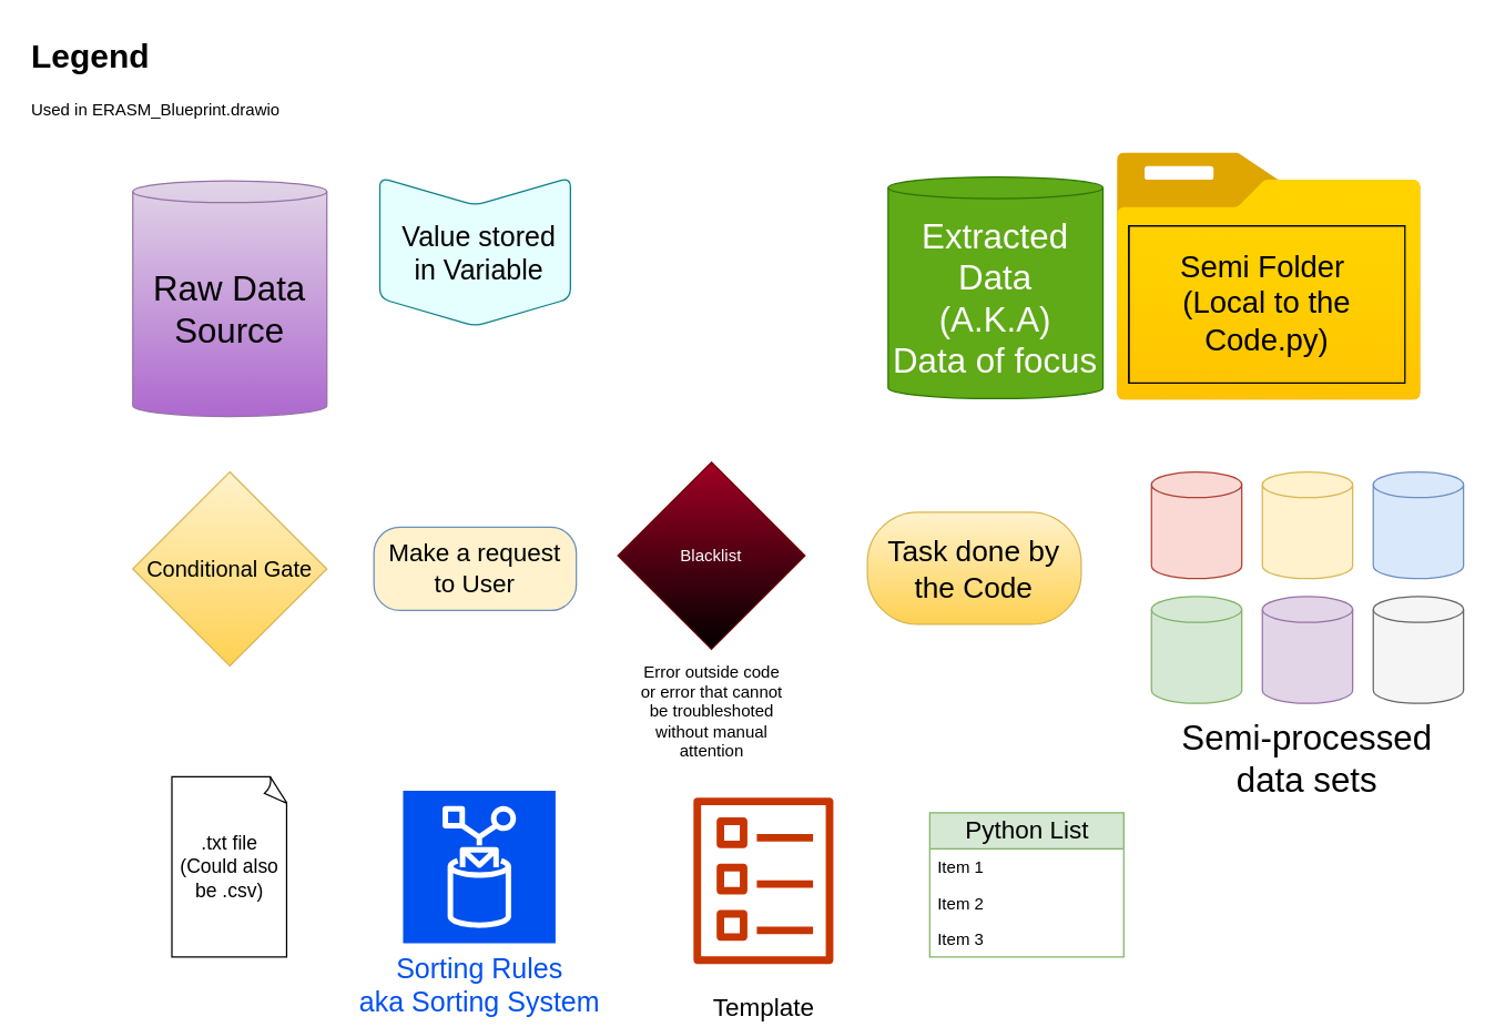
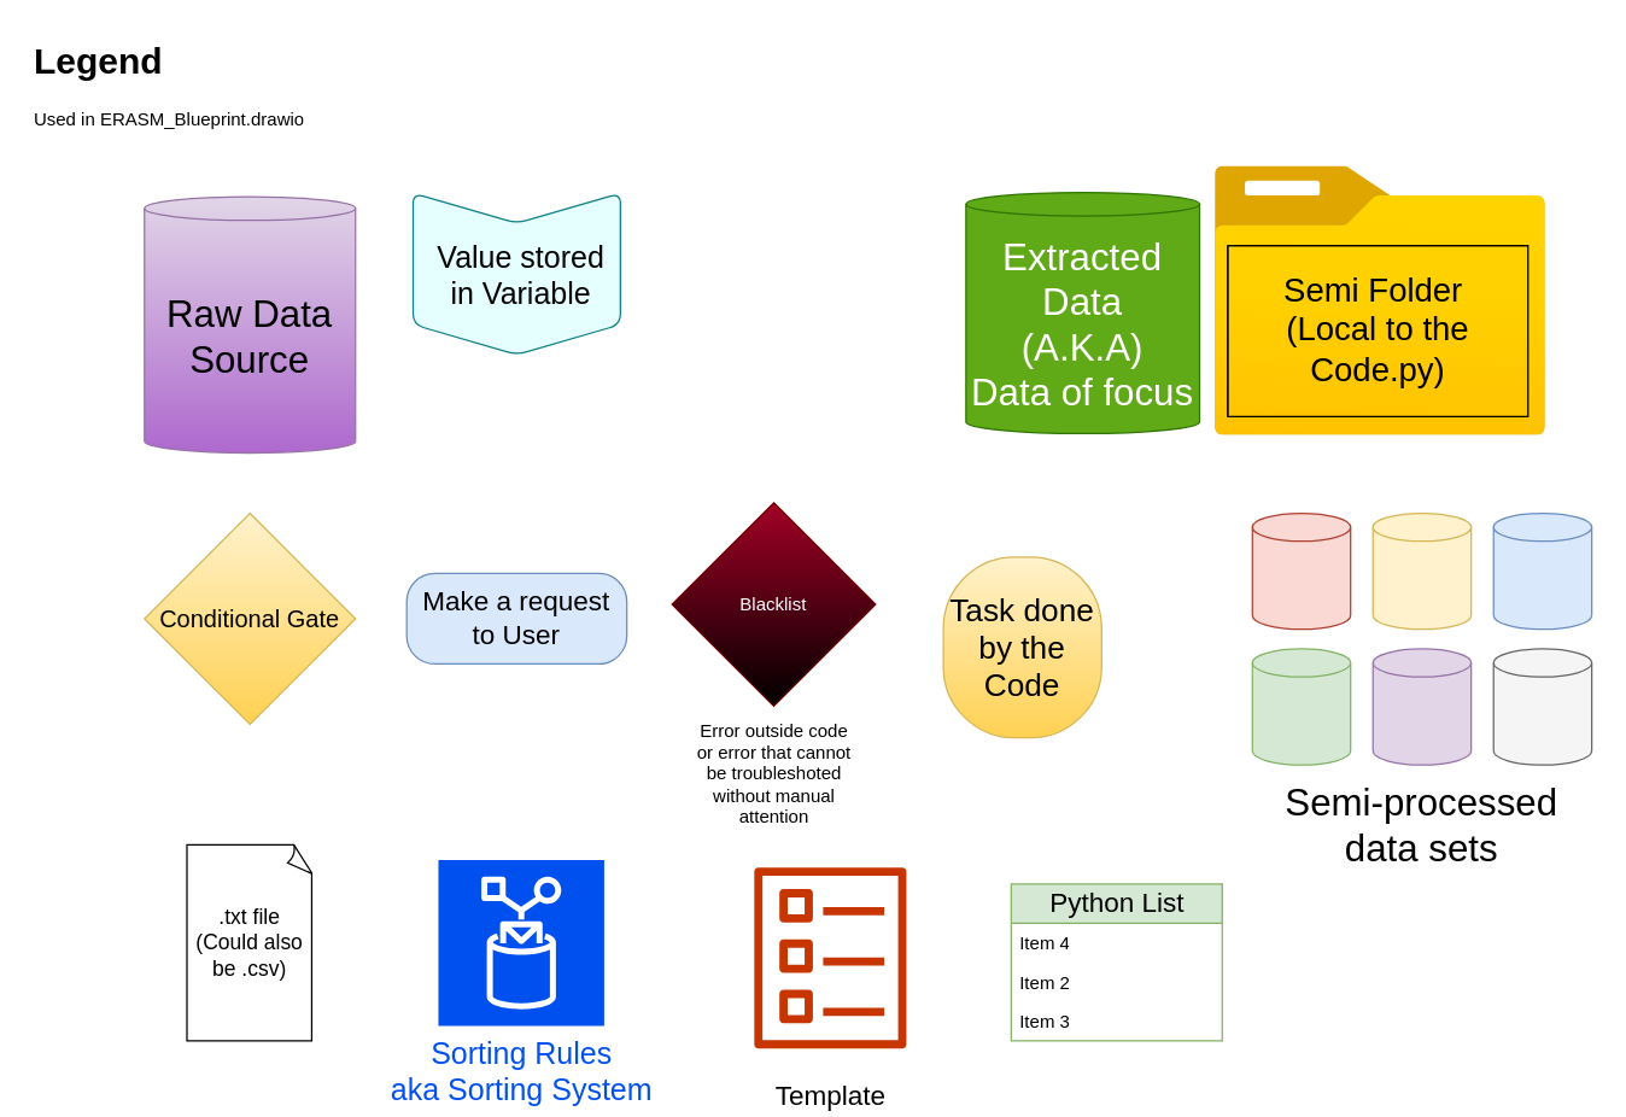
- <mxCell id="11" value="&lt;div&gt;&lt;font style=&quot;font-size: 18px;&quot;&gt;Make a request to User&lt;/font&gt;&lt;br&gt;&lt;/div&gt;" style="rounded=1;whiteSpace=wrap;html=1;strokeColor=#6c8ebf;align=center;verticalAlign=middle;fontFamily=Helvetica;fontSize=12;fillColor=#fff2cc;arcSize=31;" vertex="1" parent="1"><mxGeometry x="268.98" y="380" width="146.02" height="60" as="geometry" /></mxCell>
+ <mxCell id="11" value="&lt;div&gt;&lt;font style=&quot;font-size: 18px;&quot;&gt;Make a request to User&lt;/font&gt;&lt;br&gt;&lt;/div&gt;" style="rounded=1;whiteSpace=wrap;html=1;strokeColor=#6c8ebf;align=center;verticalAlign=middle;fontFamily=Helvetica;fontSize=12;fillColor=#dae8fc;arcSize=31;" vertex="1" parent="1"><mxGeometry x="268.98" y="380" width="146.02" height="60" as="geometry" /></mxCell>
- <mxCell id="14" value="&lt;div&gt;&lt;font style=&quot;font-size: 21px;&quot;&gt;Task done by the Code&lt;/font&gt;&lt;br&gt;&lt;/div&gt;" style="rounded=1;whiteSpace=wrap;html=1;strokeColor=#d6b656;align=center;verticalAlign=middle;fontFamily=Helvetica;fontSize=12;fontColor=default;fillColor=#fff2cc;gradientColor=#ffd152;arcSize=45;" vertex="1" parent="1"><mxGeometry x="625" y="369" width="154.29" height="81" as="geometry" /></mxCell>
+ <mxCell id="14" value="&lt;div&gt;&lt;font style=&quot;font-size: 21px;&quot;&gt;Task done by the Code&lt;/font&gt;&lt;br&gt;&lt;/div&gt;" style="rounded=1;whiteSpace=wrap;html=1;strokeColor=#d6b656;align=center;verticalAlign=middle;fontFamily=Helvetica;fontSize=12;fontColor=default;fillColor=#fff2cc;gradientColor=#ffd152;arcSize=45;" vertex="1" parent="1"><mxGeometry x="625" y="369" width="105" height="120" as="geometry" /></mxCell>
- <mxCell id="26" value="Item 1" style="text;strokeColor=none;fillColor=none;align=left;verticalAlign=top;spacingLeft=4;spacingRight=4;overflow=hidden;rotatable=0;points=[[0,0.5],[1,0.5]];portConstraint=eastwest;whiteSpace=wrap;html=1;" vertex="1" parent="25"><mxGeometry y="26" width="140" height="26" as="geometry" /></mxCell>
+ <mxCell id="26" value="Item 4" style="text;strokeColor=none;fillColor=none;align=left;verticalAlign=top;spacingLeft=4;spacingRight=4;overflow=hidden;rotatable=0;points=[[0,0.5],[1,0.5]];portConstraint=eastwest;whiteSpace=wrap;html=1;" vertex="1" parent="25"><mxGeometry y="26" width="140" height="26" as="geometry" /></mxCell>
